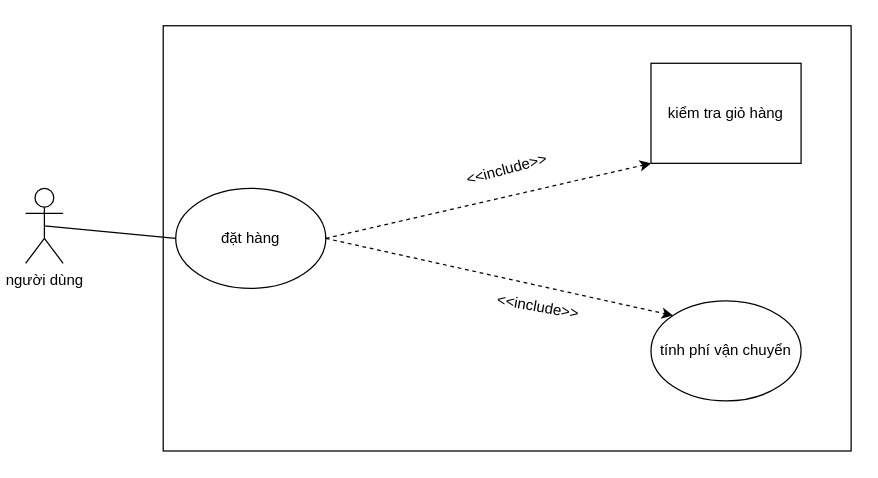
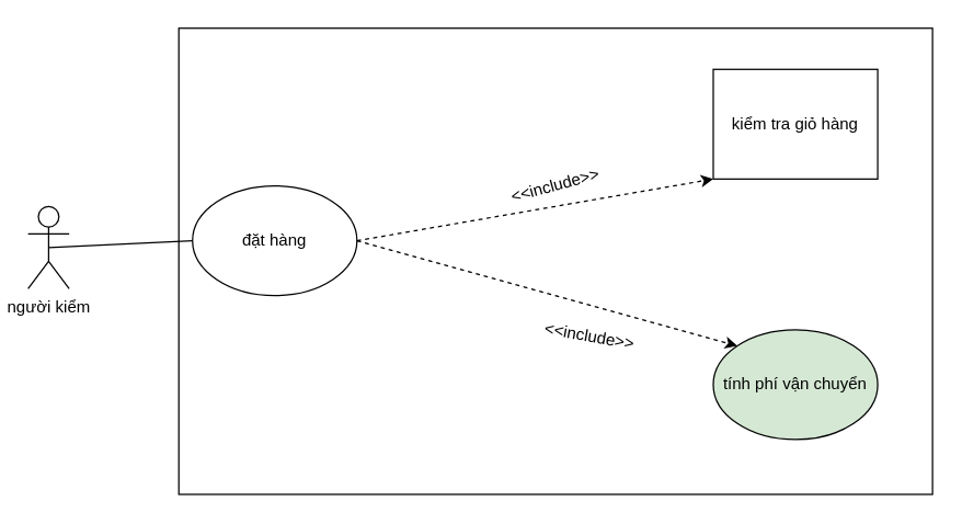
- <mxCell id="3" value="đặt hàng" style="ellipse;whiteSpace=wrap;html=1;" parent="1" vertex="1"><mxGeometry x="140" y="150" width="120" height="80" as="geometry" /></mxCell>
+ <mxCell id="3" value="đặt hàng" style="ellipse;whiteSpace=wrap;html=1;" parent="1" vertex="1"><mxGeometry x="140" y="135" width="120" height="80" as="geometry" /></mxCell>
- <mxCell id="10" value="người dùng&lt;div&gt;&lt;br&gt;&lt;/div&gt;" style="shape=umlActor;verticalLabelPosition=bottom;verticalAlign=top;html=1;outlineConnect=0;" vertex="1" parent="1"><mxGeometry x="20" y="150" width="30" height="60" as="geometry" /></mxCell>
+ <mxCell id="10" value="người kiểm&lt;div&gt;&lt;br&gt;&lt;/div&gt;" style="shape=umlActor;verticalLabelPosition=bottom;verticalAlign=top;html=1;outlineConnect=0;" vertex="1" parent="1"><mxGeometry x="20" y="150" width="30" height="60" as="geometry" /></mxCell>
- <mxCell id="5" value="tính phí vận chuyển" style="ellipse;whiteSpace=wrap;html=1;" parent="1" vertex="1"><mxGeometry x="520" y="240" width="120" height="80" as="geometry" /></mxCell>
+ <mxCell id="5" value="tính phí vận chuyển" style="ellipse;whiteSpace=wrap;html=1;fillColor=#d5e8d4;" parent="1" vertex="1"><mxGeometry x="520" y="240" width="120" height="80" as="geometry" /></mxCell>
